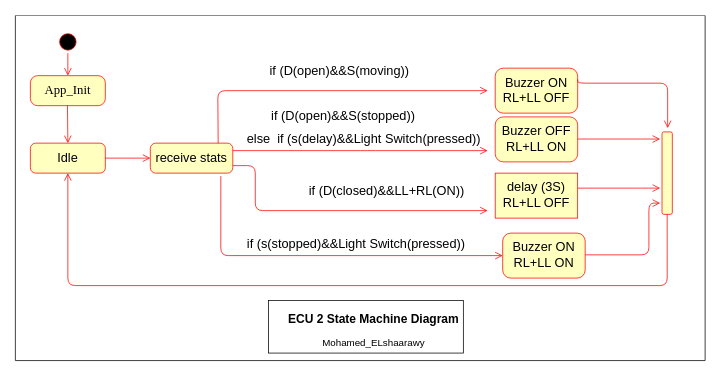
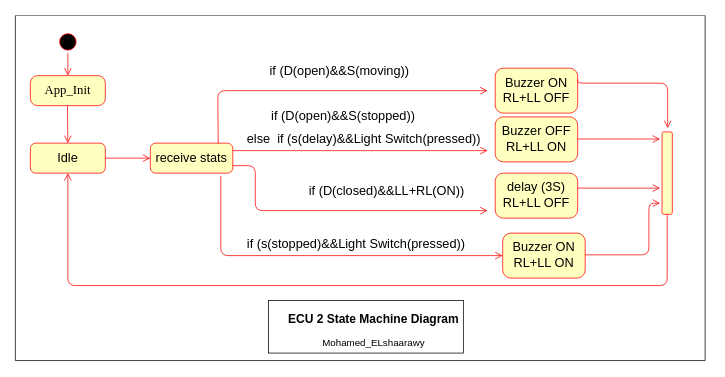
- <mxCell id="21" value="delay (3S)&lt;br&gt;RL+LL OFF" style="whiteSpace=wrap;html=1;arcSize=18;fontColor=#000000;fillColor=#ffffc0;strokeColor=#ff0000;fontSize=17;rounded=0;" vertex="1" parent="2"><mxGeometry x="640" y="210" width="110" height="60" as="geometry" /></mxCell>
+ <mxCell id="21" value="delay (3S)&lt;br&gt;RL+LL OFF" style="rounded=1;whiteSpace=wrap;html=1;arcSize=18;fontColor=#000000;fillColor=#ffffc0;strokeColor=#ff0000;fontSize=17;" vertex="1" parent="2"><mxGeometry x="640" y="210" width="110" height="60" as="geometry" /></mxCell>
